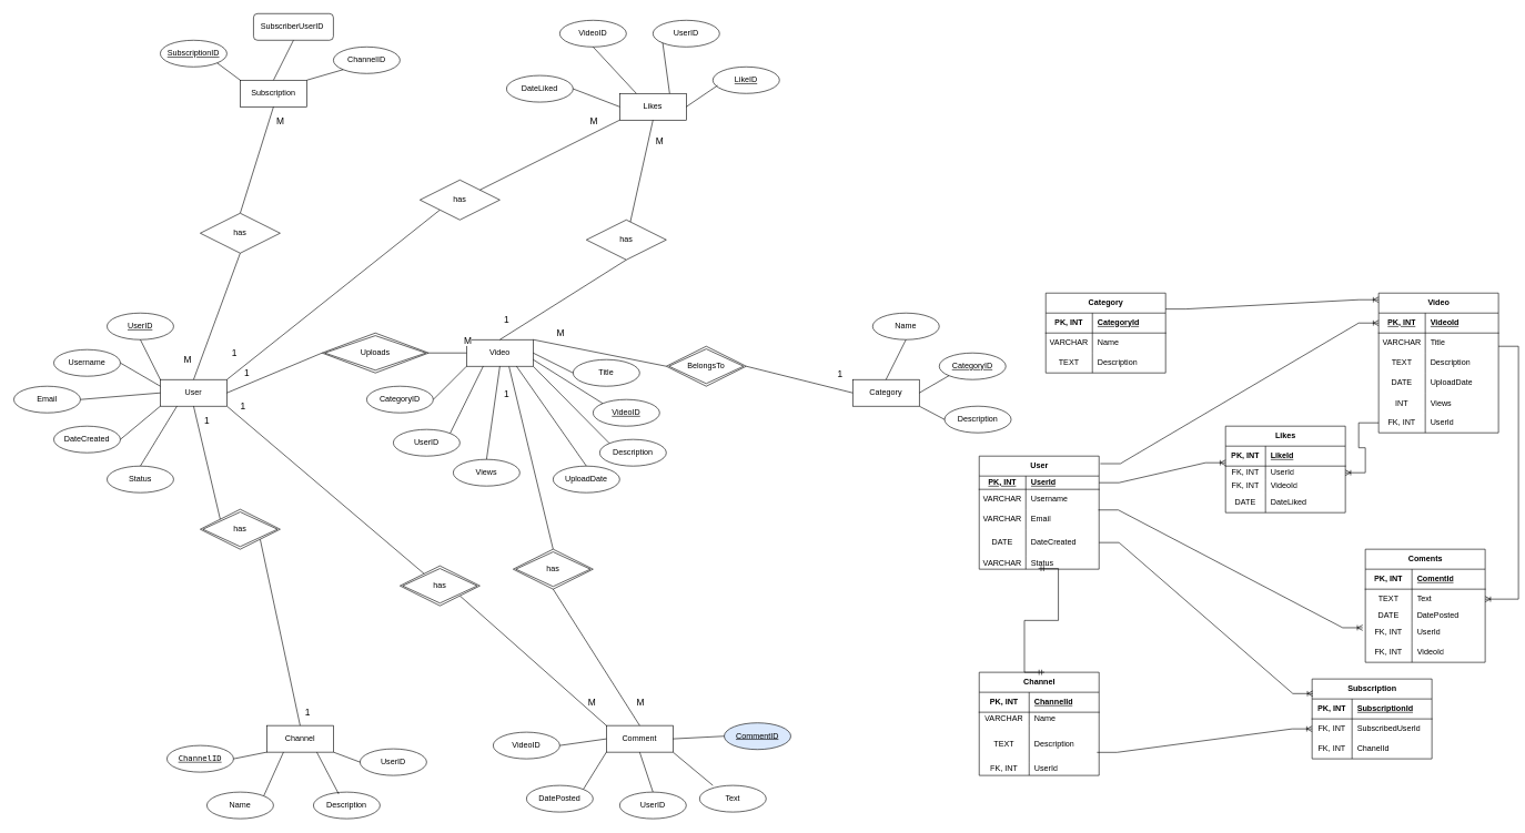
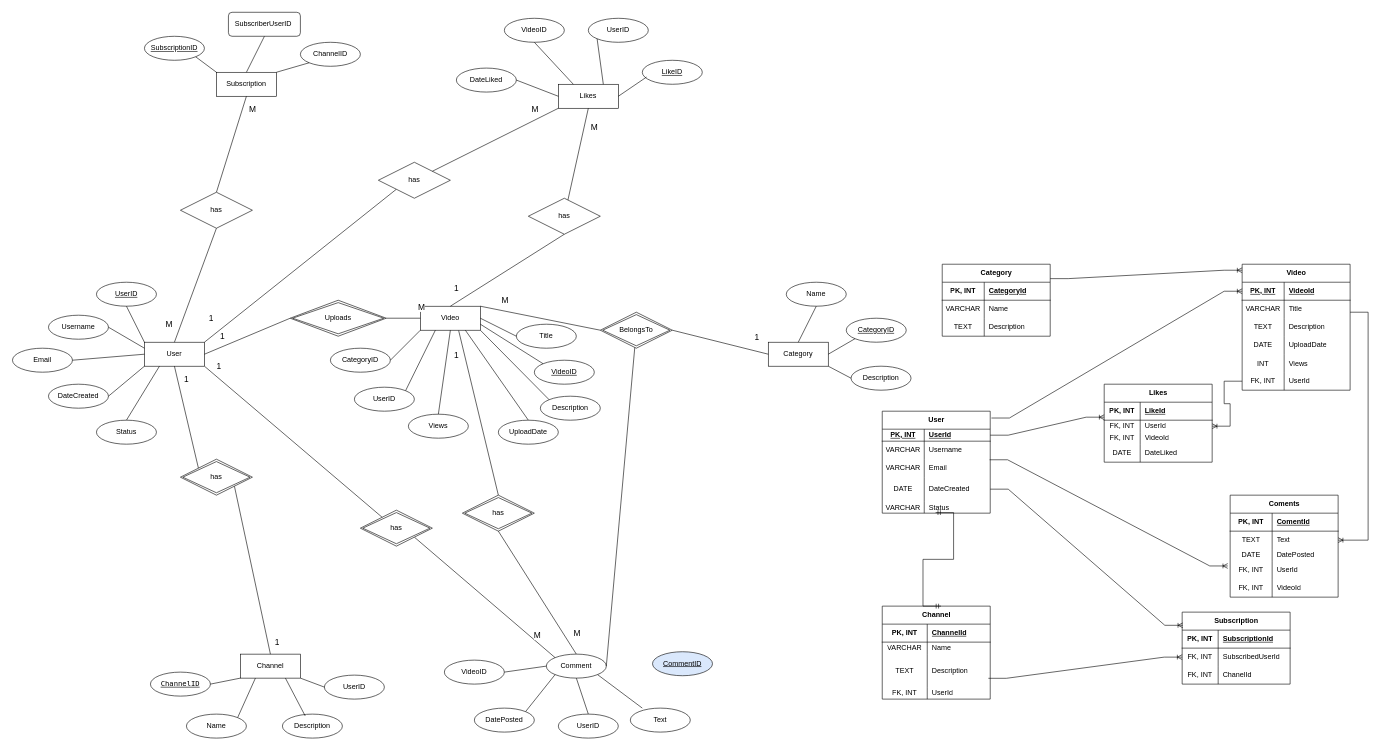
- <mxCell id="180" value="" style="endArrow=none;html=1;rounded=0;entryX=0;entryY=0.5;entryDx=0;entryDy=0;exitX=1;exitY=0.5;exitDx=0;exitDy=0;" edge="1" parent="1" source="112" target="172"><mxGeometry relative="1" as="geometry"><mxPoint x="700" y="1040" as="sourcePoint" /><mxPoint x="860" y="1040" as="targetPoint" /></mxGeometry></mxCell>
+ <mxCell id="180" value="" style="endArrow=none;html=1;rounded=0;exitX=1;exitY=0.5;exitDx=0;exitDy=0;" edge="1" parent="1" source="112" target="123"><mxGeometry relative="1" as="geometry"><mxPoint x="700" y="1040" as="sourcePoint" /><mxPoint x="860" y="1040" as="targetPoint" /></mxGeometry></mxCell>
- <mxCell id="112" value="Comment" style="whiteSpace=wrap;html=1;align=center;" vertex="1" parent="1"><mxGeometry x="910" y="1090" width="100" height="40" as="geometry" /></mxCell>
+ <mxCell id="112" value="Comment" style="ellipse;whiteSpace=wrap;html=1;align=center;" vertex="1" parent="1"><mxGeometry x="910" y="1090" width="100" height="40" as="geometry" /></mxCell>
